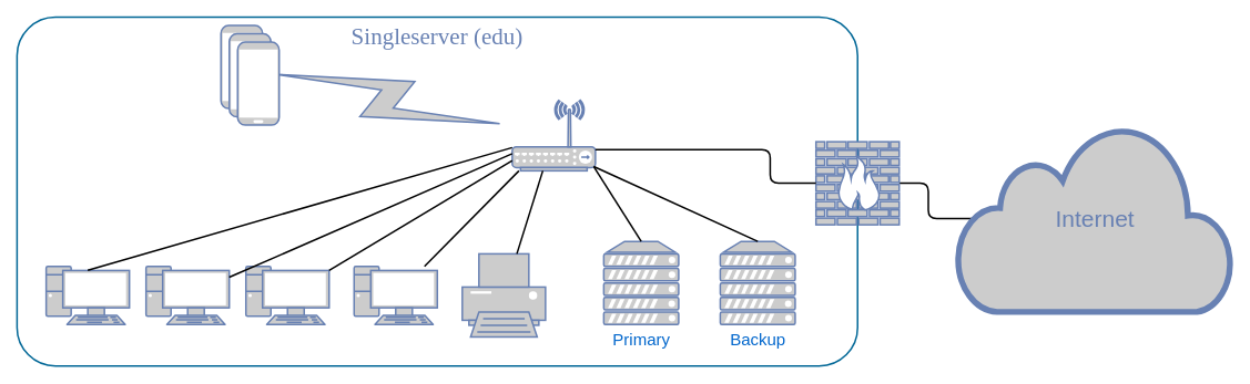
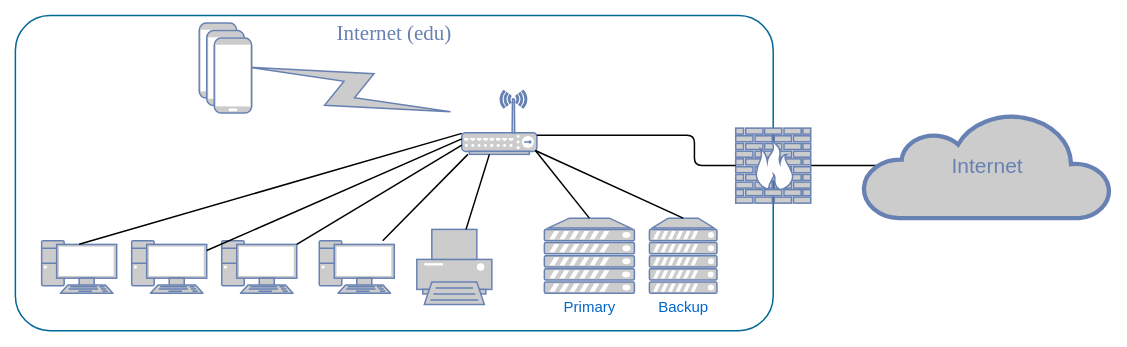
- <mxCell id="2" value="Singleserver (edu)" style="rounded=1;whiteSpace=wrap;html=1;shadow=0;comic=0;strokeColor=#036897;strokeWidth=2;fillColor=none;fontFamily=Verdana;fontSize=28;fontColor=#6881B3;align=center;arcSize=11;verticalAlign=top;" parent="1" vertex="1"><mxGeometry x="20" y="20" width="1010" height="420" as="geometry" /></mxCell>
+ <mxCell id="2" value="Internet (edu)" style="rounded=1;whiteSpace=wrap;html=1;shadow=0;comic=0;strokeColor=#036897;strokeWidth=2;fillColor=none;fontFamily=Verdana;fontSize=28;fontColor=#6881B3;align=center;arcSize=11;verticalAlign=top;" parent="1" vertex="1"><mxGeometry x="20" y="20" width="1010" height="420" as="geometry" /></mxCell>
- <mxCell id="17" value="Internet" style="html=1;fillColor=#CCCCCC;strokeColor=#6881B3;gradientColor=none;gradientDirection=north;strokeWidth=2;shape=mxgraph.networks.cloud;fontColor=#6881B3;rounded=0;shadow=0;comic=0;align=center;fontSize=28;" parent="1" vertex="1"><mxGeometry x="1150" y="150" width="330" height="225" as="geometry" /></mxCell>
+ <mxCell id="17" value="Internet" style="html=1;fillColor=#CCCCCC;strokeColor=#6881B3;gradientColor=none;gradientDirection=north;strokeWidth=2;shape=mxgraph.networks.cloud;fontColor=#6881B3;rounded=0;shadow=0;comic=0;align=center;fontSize=28;" parent="1" vertex="1"><mxGeometry x="1150" y="150" width="330" height="140" as="geometry" /></mxCell>
- <mxCell id="20" value="Primary" style="fontColor=#0066CC;verticalAlign=top;verticalLabelPosition=bottom;labelPosition=center;align=center;html=1;outlineConnect=0;fillColor=#CCCCCC;strokeColor=#6881B3;gradientColor=none;gradientDirection=north;strokeWidth=2;shape=mxgraph.networks.server;fontSize=20;" parent="1" vertex="1"><mxGeometry x="725" y="290" width="90" height="100" as="geometry" /></mxCell>
+ <mxCell id="20" value="Primary" style="fontColor=#0066CC;verticalAlign=top;verticalLabelPosition=bottom;labelPosition=center;align=center;html=1;outlineConnect=0;fillColor=#CCCCCC;strokeColor=#6881B3;gradientColor=none;gradientDirection=north;strokeWidth=2;shape=mxgraph.networks.server;fontSize=20;" parent="1" vertex="1"><mxGeometry x="725" y="290" width="120" height="100" as="geometry" /></mxCell>
